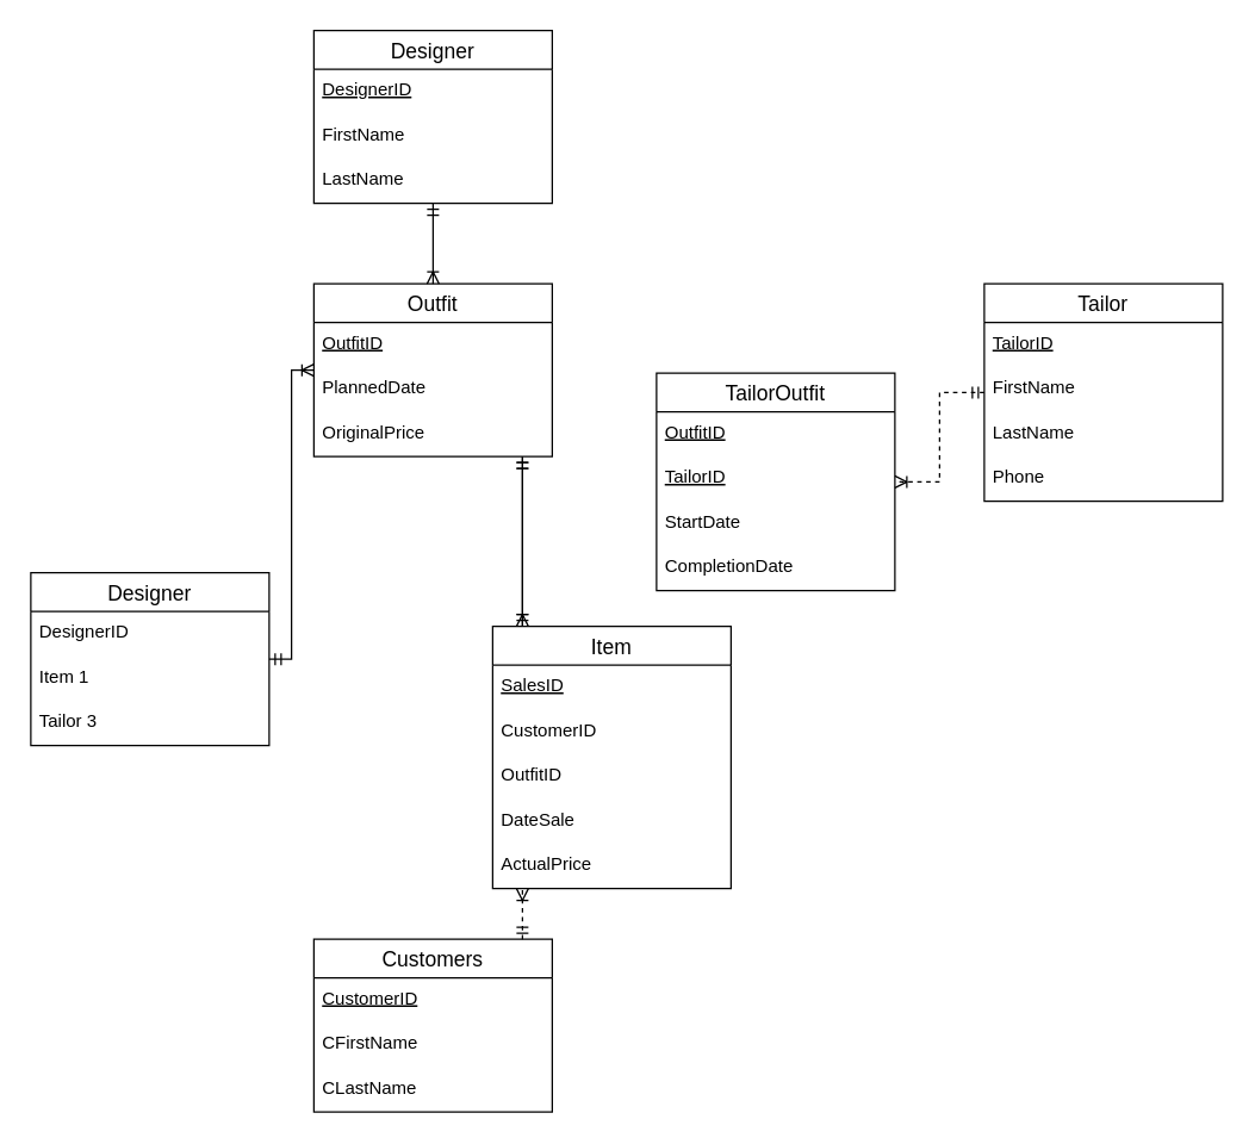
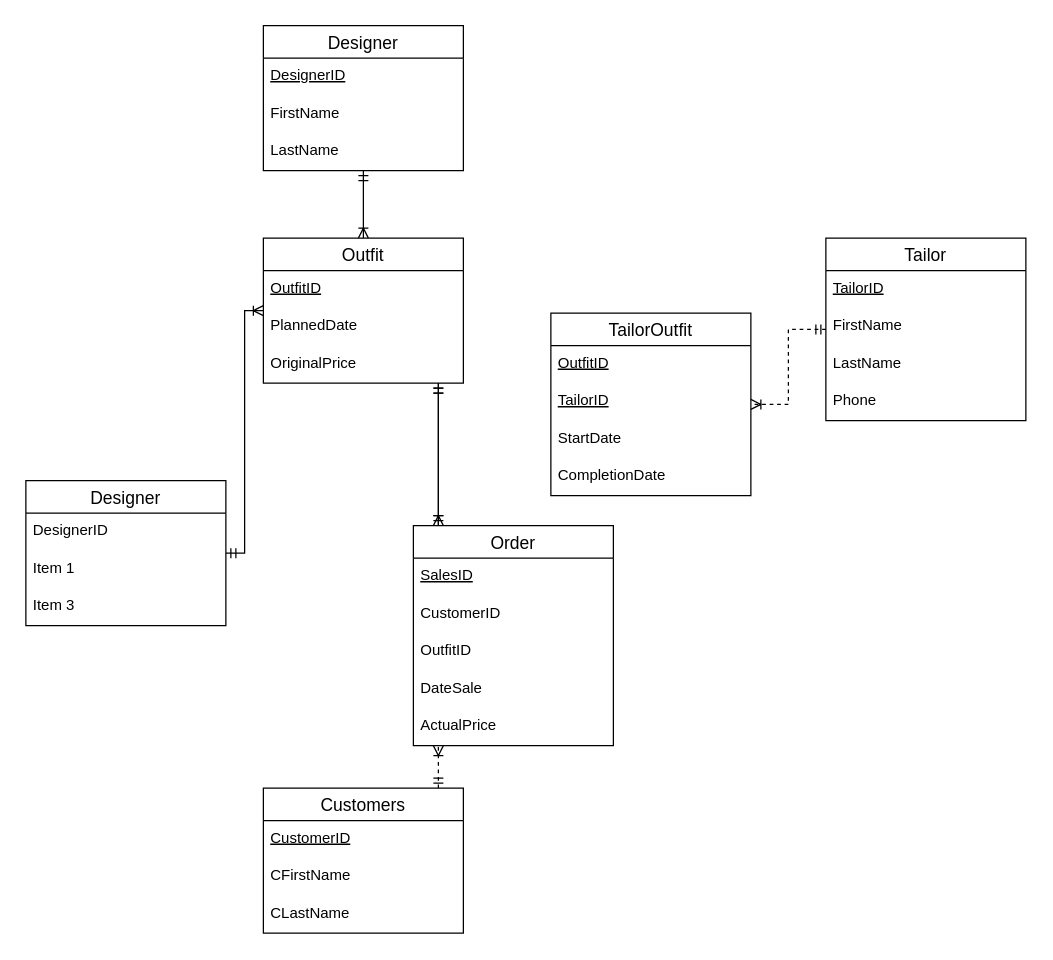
- <mxCell id="26" value="Item" style="swimlane;fontStyle=0;childLayout=stackLayout;horizontal=1;startSize=26;horizontalStack=0;resizeParent=1;resizeParentMax=0;resizeLast=0;collapsible=1;marginBottom=0;align=center;fontSize=14;" vertex="1" parent="1"><mxGeometry x="330" y="420" width="160" height="176" as="geometry" /></mxCell>
+ <mxCell id="26" value="Order" style="swimlane;fontStyle=0;childLayout=stackLayout;horizontal=1;startSize=26;horizontalStack=0;resizeParent=1;resizeParentMax=0;resizeLast=0;collapsible=1;marginBottom=0;align=center;fontSize=14;" vertex="1" parent="1"><mxGeometry x="330" y="420" width="160" height="176" as="geometry" /></mxCell>
- <mxCell id="38" value="Tailor 3" style="text;strokeColor=none;fillColor=none;spacingLeft=4;spacingRight=4;overflow=hidden;rotatable=0;points=[[0,0.5],[1,0.5]];portConstraint=eastwest;fontSize=12;" vertex="1" parent="35"><mxGeometry y="86" width="160" height="30" as="geometry" /></mxCell>
+ <mxCell id="38" value="Item 3" style="text;strokeColor=none;fillColor=none;spacingLeft=4;spacingRight=4;overflow=hidden;rotatable=0;points=[[0,0.5],[1,0.5]];portConstraint=eastwest;fontSize=12;" vertex="1" parent="35"><mxGeometry y="86" width="160" height="30" as="geometry" /></mxCell>
